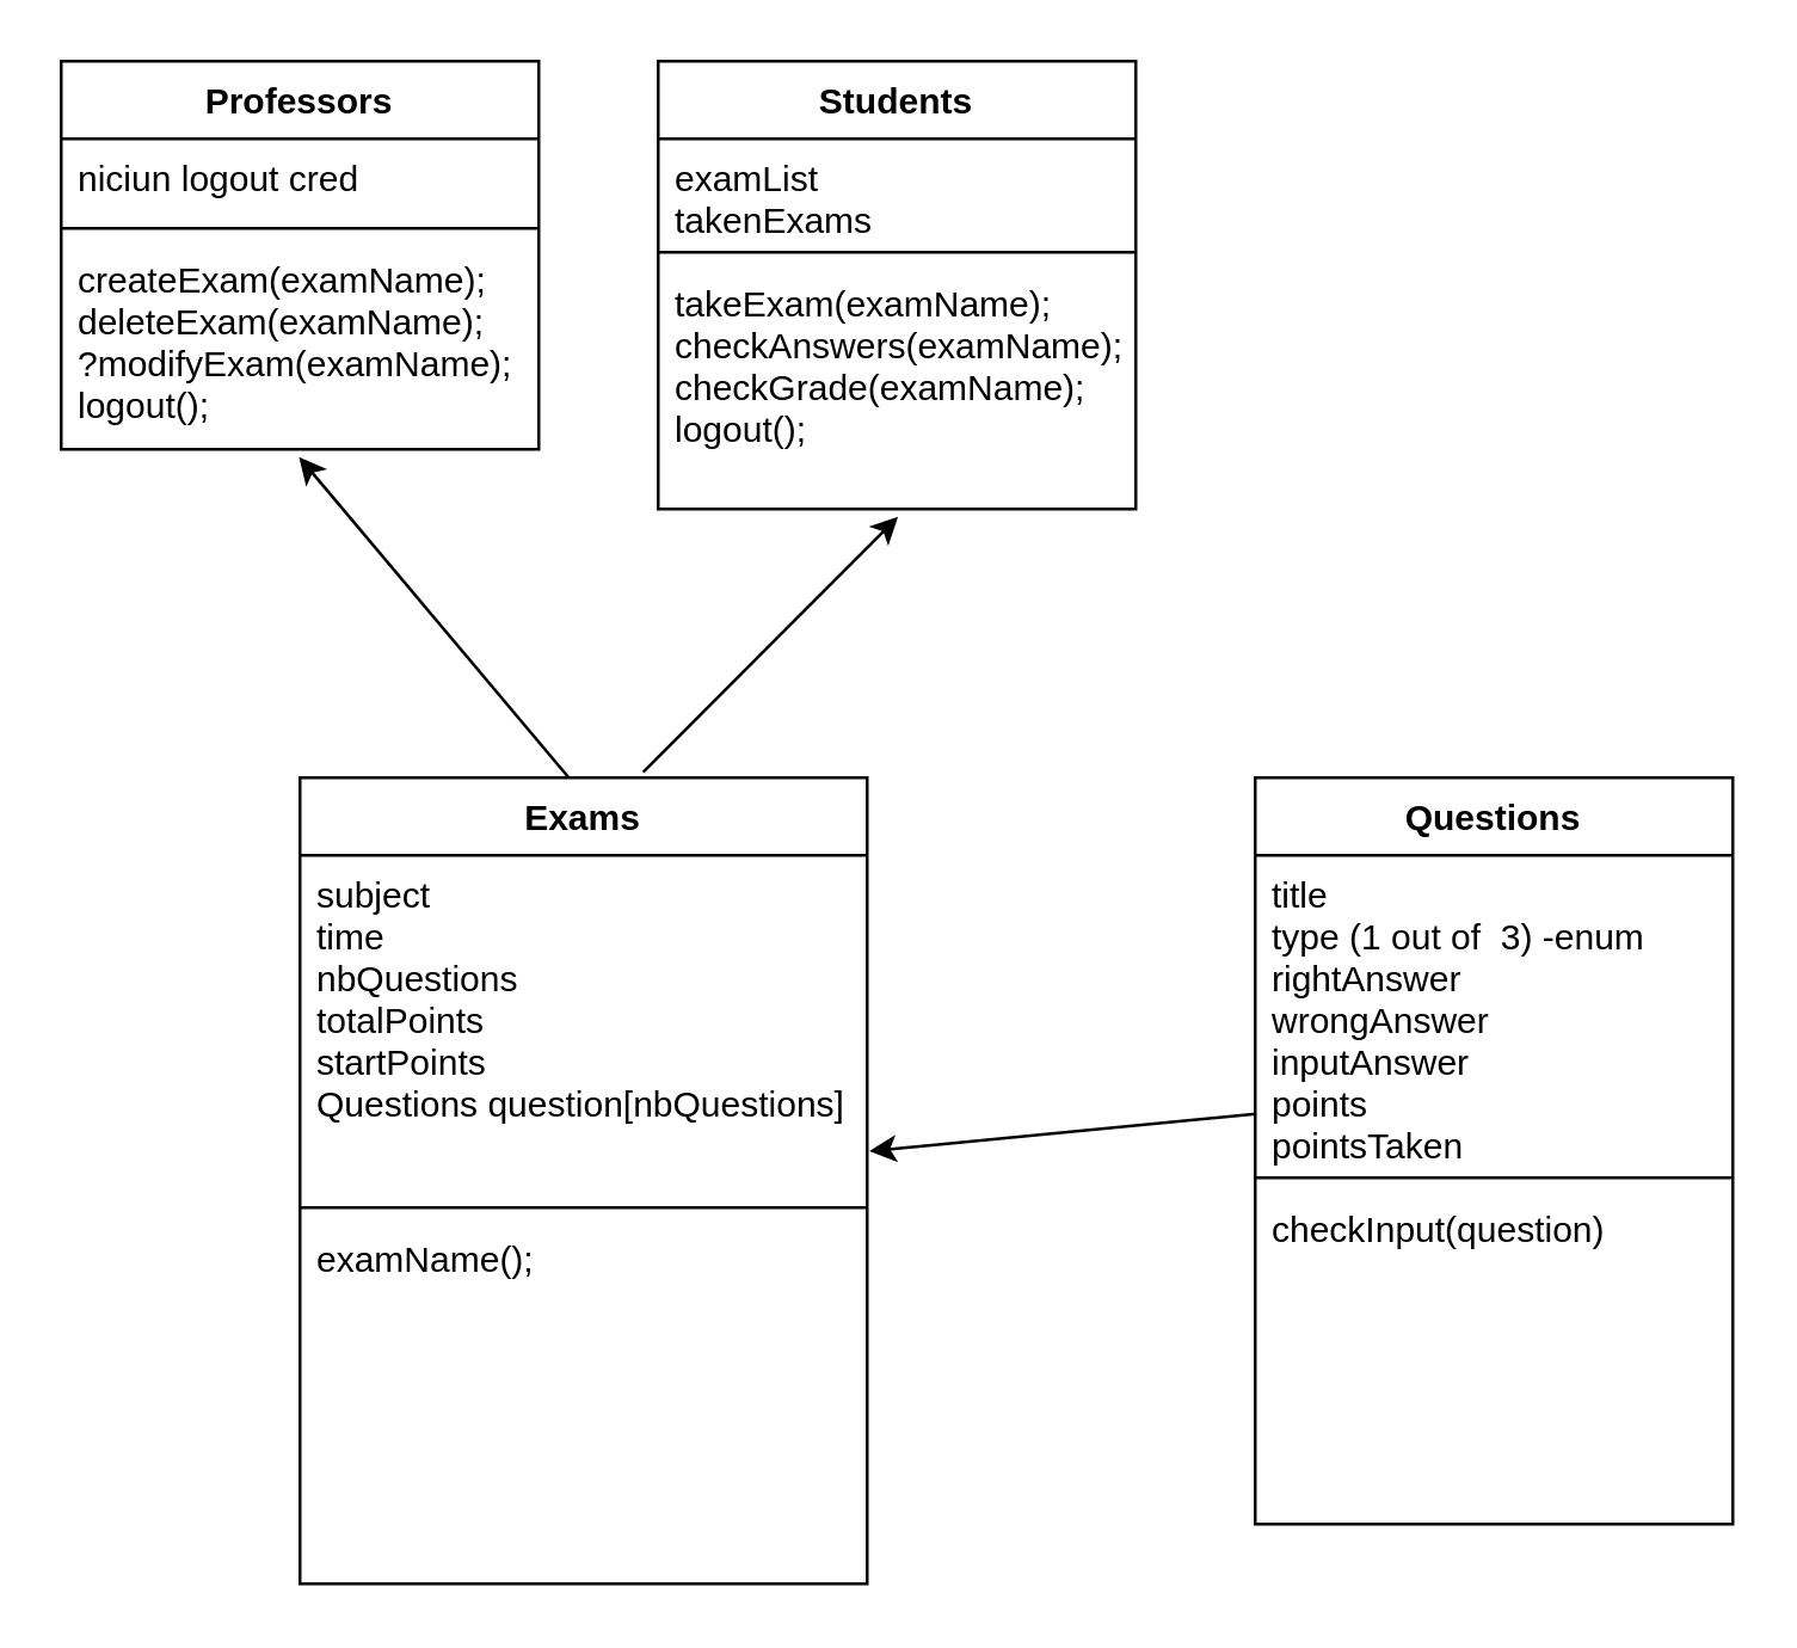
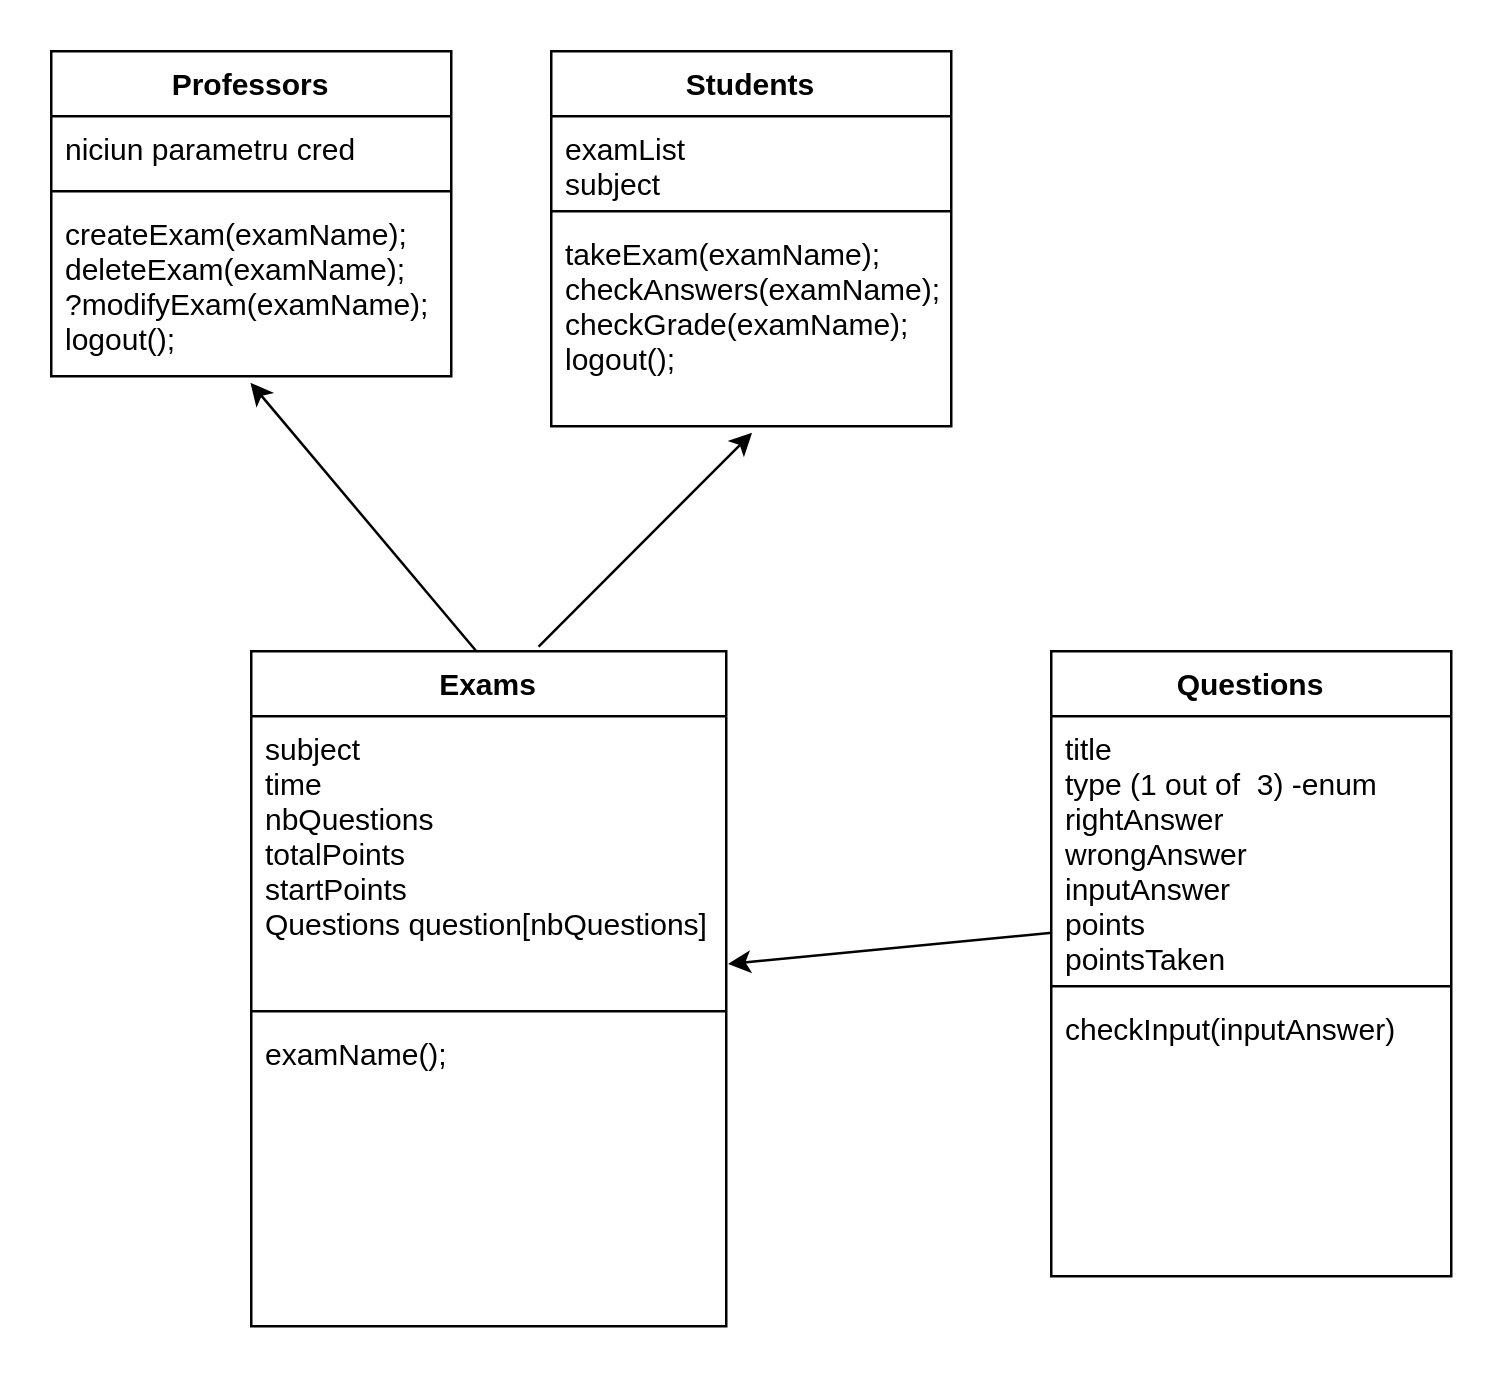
- <mxCell id="3" value="niciun logout cred&#10;" style="text;strokeColor=none;fillColor=none;align=left;verticalAlign=top;spacingLeft=4;spacingRight=4;overflow=hidden;rotatable=0;points=[[0,0.5],[1,0.5]];portConstraint=eastwest;" vertex="1" parent="2"><mxGeometry y="26" width="160" height="26" as="geometry" /></mxCell>
+ <mxCell id="3" value="niciun parametru cred&#10;" style="text;strokeColor=none;fillColor=none;align=left;verticalAlign=top;spacingLeft=4;spacingRight=4;overflow=hidden;rotatable=0;points=[[0,0.5],[1,0.5]];portConstraint=eastwest;" vertex="1" parent="2"><mxGeometry y="26" width="160" height="26" as="geometry" /></mxCell>
- <mxCell id="7" value="examList&#10;takenExams&#10;" style="text;strokeColor=none;fillColor=none;align=left;verticalAlign=top;spacingLeft=4;spacingRight=4;overflow=hidden;rotatable=0;points=[[0,0.5],[1,0.5]];portConstraint=eastwest;" vertex="1" parent="6"><mxGeometry y="26" width="160" height="34" as="geometry" /></mxCell>
+ <mxCell id="7" value="examList&#10;subject&#10;" style="text;strokeColor=none;fillColor=none;align=left;verticalAlign=top;spacingLeft=4;spacingRight=4;overflow=hidden;rotatable=0;points=[[0,0.5],[1,0.5]];portConstraint=eastwest;" vertex="1" parent="6"><mxGeometry y="26" width="160" height="34" as="geometry" /></mxCell>
- <mxCell id="13" value="checkInput(question)" style="text;strokeColor=none;fillColor=none;align=left;verticalAlign=top;spacingLeft=4;spacingRight=4;overflow=hidden;rotatable=0;points=[[0,0.5],[1,0.5]];portConstraint=eastwest;" vertex="1" parent="10"><mxGeometry y="138" width="160" height="112" as="geometry" /></mxCell>
+ <mxCell id="13" value="checkInput(inputAnswer)" style="text;strokeColor=none;fillColor=none;align=left;verticalAlign=top;spacingLeft=4;spacingRight=4;overflow=hidden;rotatable=0;points=[[0,0.5],[1,0.5]];portConstraint=eastwest;" vertex="1" parent="10"><mxGeometry y="138" width="160" height="112" as="geometry" /></mxCell>
